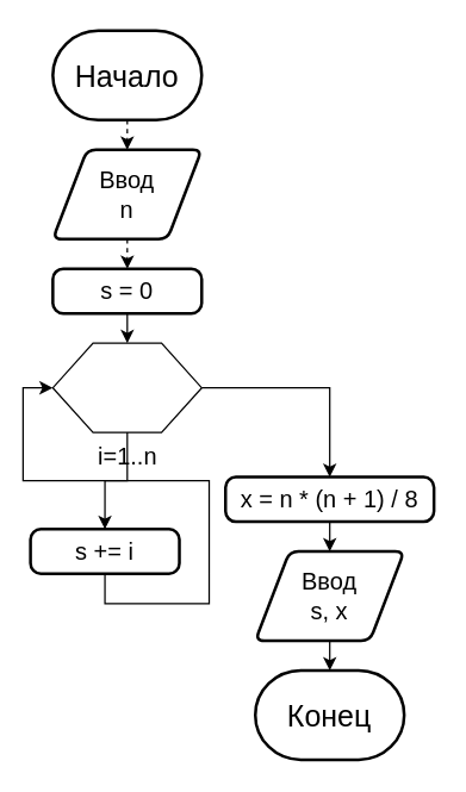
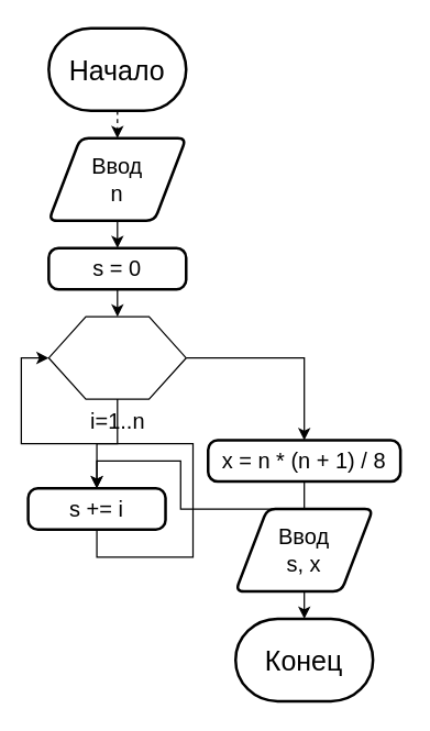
- <mxCell id="5" style="edgeStyle=orthogonalEdgeStyle;rounded=0;orthogonalLoop=1;jettySize=auto;html=1;exitX=0.5;exitY=1;exitDx=0;exitDy=0;entryX=0.5;entryY=0;entryDx=0;entryDy=0;fontSize=16;dashed=1;" edge="1" parent="1" source="6" target="8"><mxGeometry relative="1" as="geometry" /></mxCell>
+ <mxCell id="5" style="edgeStyle=orthogonalEdgeStyle;rounded=0;orthogonalLoop=1;jettySize=auto;html=1;exitX=0.5;exitY=1;exitDx=0;exitDy=0;entryX=0.5;entryY=0;entryDx=0;entryDy=0;fontSize=16;" edge="1" parent="1" source="6" target="8"><mxGeometry relative="1" as="geometry" /></mxCell>
- <mxCell id="14" style="edgeStyle=orthogonalEdgeStyle;rounded=0;orthogonalLoop=1;jettySize=auto;html=1;exitX=0.5;exitY=1;exitDx=0;exitDy=0;entryX=0.5;entryY=0;entryDx=0;entryDy=0;fontSize=16;" edge="1" parent="1" source="15" target="17"><mxGeometry relative="1" as="geometry" /></mxCell>
+ <mxCell id="14" style="edgeStyle=orthogonalEdgeStyle;rounded=0;orthogonalLoop=1;jettySize=auto;html=1;exitX=0.5;exitY=1;exitDx=0;exitDy=0;fontSize=16;" edge="1" parent="1" source="15" target="13"><mxGeometry relative="1" as="geometry" /></mxCell>
